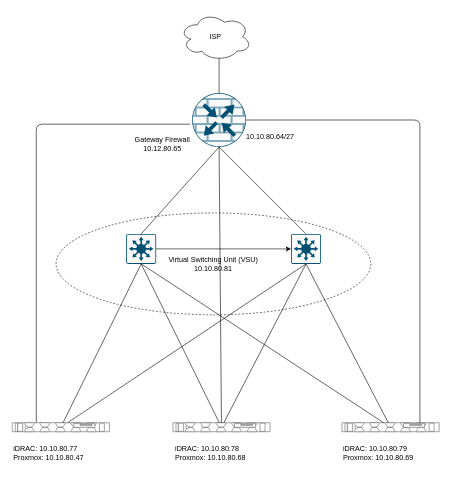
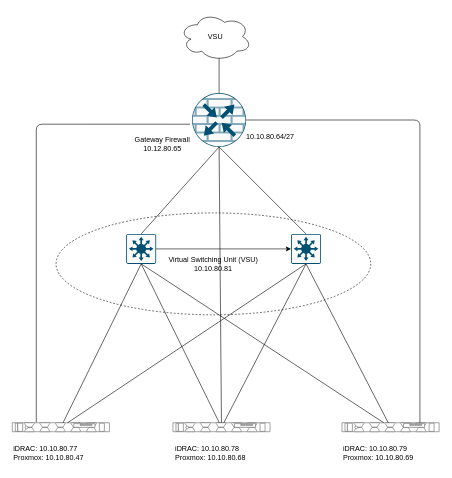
- <mxCell id="3" value="ISP" style="ellipse;shape=cloud;whiteSpace=wrap;html=1;rounded=1;" parent="1" vertex="1"><mxGeometry x="299" y="20" width="120" height="80" as="geometry" /></mxCell>
+ <mxCell id="3" value="VSU" style="ellipse;shape=cloud;whiteSpace=wrap;html=1;rounded=1;" parent="1" vertex="1"><mxGeometry x="299" y="20" width="120" height="80" as="geometry" /></mxCell>
